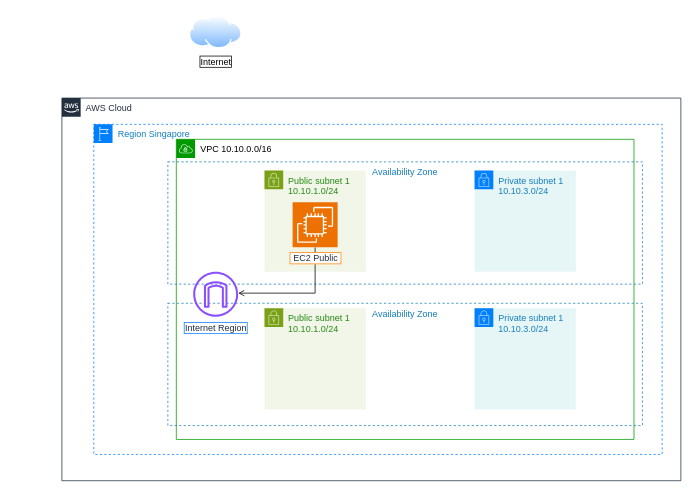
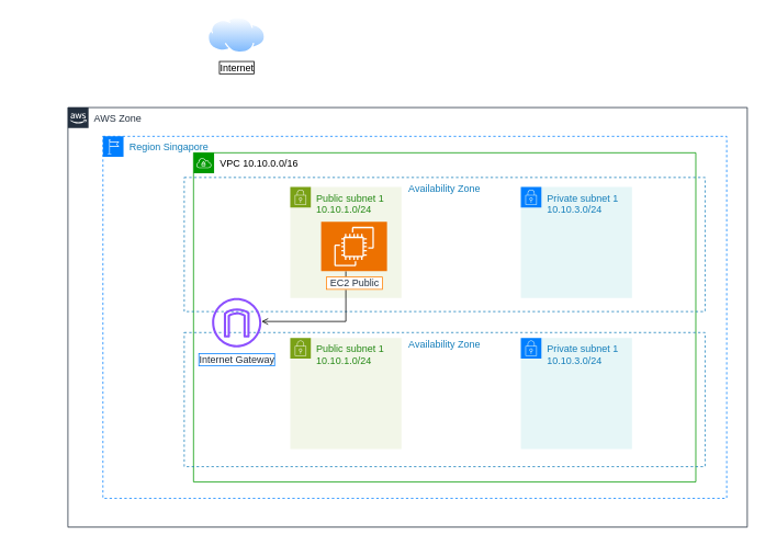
- <mxCell id="2" value="AWS Cloud&lt;div&gt;&lt;br/&gt;&lt;/div&gt;" style="points=[[0,0],[0.25,0],[0.5,0],[0.75,0],[1,0],[1,0.25],[1,0.5],[1,0.75],[1,1],[0.75,1],[0.5,1],[0.25,1],[0,1],[0,0.75],[0,0.5],[0,0.25]];outlineConnect=0;gradientColor=none;html=1;whiteSpace=wrap;fontSize=12;fontStyle=0;container=1;pointerEvents=0;collapsible=0;recursiveResize=0;shape=mxgraph.aws4.group;grIcon=mxgraph.aws4.group_aws_cloud_alt;strokeColor=#232F3E;fillColor=none;verticalAlign=top;align=left;spacingLeft=30;fontColor=#232F3E;dashed=0;" parent="1" vertex="1"><mxGeometry x="82" y="130" width="825" height="510" as="geometry" /></mxCell>
+ <mxCell id="2" value="AWS Zone&lt;div&gt;&lt;br/&gt;&lt;/div&gt;" style="points=[[0,0],[0.25,0],[0.5,0],[0.75,0],[1,0],[1,0.25],[1,0.5],[1,0.75],[1,1],[0.75,1],[0.5,1],[0.25,1],[0,1],[0,0.75],[0,0.5],[0,0.25]];outlineConnect=0;gradientColor=none;html=1;whiteSpace=wrap;fontSize=12;fontStyle=0;container=1;pointerEvents=0;collapsible=0;recursiveResize=0;shape=mxgraph.aws4.group;grIcon=mxgraph.aws4.group_aws_cloud_alt;strokeColor=#232F3E;fillColor=none;verticalAlign=top;align=left;spacingLeft=30;fontColor=#232F3E;dashed=0;" parent="1" vertex="1"><mxGeometry x="82" y="130" width="825" height="510" as="geometry" /></mxCell>
- <mxCell id="13" value="&amp;nbsp;EC2 Public&amp;nbsp;" style="sketch=0;points=[[0,0,0],[0.25,0,0],[0.5,0,0],[0.75,0,0],[1,0,0],[0,1,0],[0.25,1,0],[0.5,1,0],[0.75,1,0],[1,1,0],[0,0.25,0],[0,0.5,0],[0,0.75,0],[1,0.25,0],[1,0.5,0],[1,0.75,0]];outlineConnect=0;fontColor=#232F3E;fillColor=#ED7100;strokeColor=#ffffff;dashed=0;verticalLabelPosition=bottom;verticalAlign=top;align=center;html=1;fontSize=12;fontStyle=0;aspect=fixed;shape=mxgraph.aws4.resourceIcon;resIcon=mxgraph.aws4.ec2;labelBackgroundColor=default;labelBorderColor=#FF8000;" parent="3" vertex="1"><mxGeometry x="265" y="104" width="60" height="60" as="geometry" /></mxCell>
+ <mxCell id="13" value="&amp;nbsp;EC2 Public&amp;nbsp;" style="sketch=0;points=[[0,0,0],[0.25,0,0],[0.5,0,0],[0.75,0,0],[1,0,0],[0,1,0],[0.25,1,0],[0.5,1,0],[0.75,1,0],[1,1,0],[0,0.25,0],[0,0.5,0],[0,0.75,0],[1,0.25,0],[1,0.5,0],[1,0.75,0]];outlineConnect=0;fontColor=#232F3E;fillColor=#ED7100;strokeColor=#ffffff;dashed=0;verticalLabelPosition=bottom;verticalAlign=top;align=center;html=1;fontSize=12;fontStyle=0;aspect=fixed;shape=mxgraph.aws4.resourceIcon;resIcon=mxgraph.aws4.ec2;labelBackgroundColor=default;labelBorderColor=#FF8000;" parent="3" vertex="1"><mxGeometry x="265" y="104" width="80" height="60" as="geometry" /></mxCell>
- <mxCell id="11" value="Internet Region" style="sketch=0;outlineConnect=0;fontColor=#232F3E;gradientColor=none;fillColor=#8C4FFF;strokeColor=none;dashed=0;verticalLabelPosition=bottom;verticalAlign=top;align=center;html=1;fontSize=12;fontStyle=0;aspect=fixed;pointerEvents=1;shape=mxgraph.aws4.internet_gateway;labelBackgroundColor=default;labelBorderColor=#007FFF;" parent="3" vertex="1"><mxGeometry x="132.5" y="196.5" width="60" height="60" as="geometry" /></mxCell>
+ <mxCell id="11" value="Internet Gateway" style="sketch=0;outlineConnect=0;fontColor=#232F3E;gradientColor=none;fillColor=#8C4FFF;strokeColor=none;dashed=0;verticalLabelPosition=bottom;verticalAlign=top;align=center;html=1;fontSize=12;fontStyle=0;aspect=fixed;pointerEvents=1;shape=mxgraph.aws4.internet_gateway;labelBackgroundColor=default;labelBorderColor=#007FFF;" parent="3" vertex="1"><mxGeometry x="132.5" y="196.5" width="60" height="60" as="geometry" /></mxCell>
